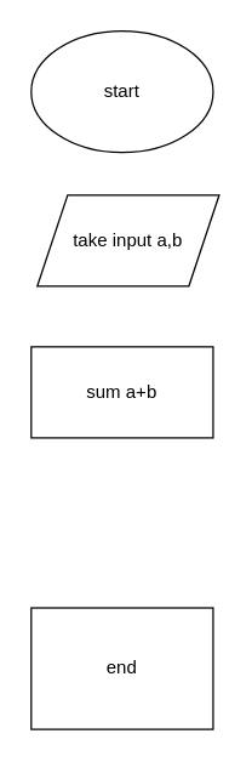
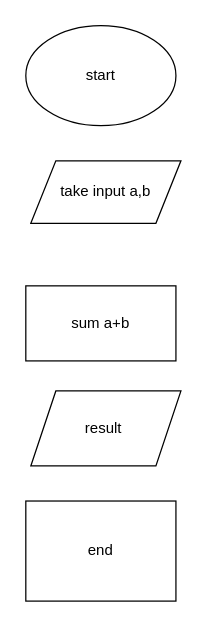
- <mxCell id="3" value="take input a,b" style="shape=parallelogram;perimeter=parallelogramPerimeter;whiteSpace=wrap;html=1;fixedSize=1;" parent="1" vertex="1"><mxGeometry x="24" y="128" width="120" height="60" as="geometry" /></mxCell>
+ <mxCell id="3" value="take input a,b" style="shape=parallelogram;perimeter=parallelogramPerimeter;whiteSpace=wrap;html=1;fixedSize=1;" parent="1" vertex="1"><mxGeometry x="24" y="128" width="120" height="50" as="geometry" /></mxCell>
+ <mxCell id="5" value="result&amp;nbsp;" style="shape=parallelogram;perimeter=parallelogramPerimeter;whiteSpace=wrap;html=1;fixedSize=1;" parent="1" vertex="1"><mxGeometry x="24" y="312" width="120" height="60" as="geometry" /></mxCell>
